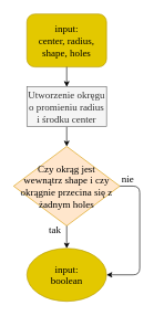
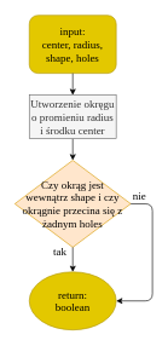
- <mxCell id="10" value="input:&lt;br&gt;boolean" style="ellipse;whiteSpace=wrap;html=1;fillColor=#e3c800;fontColor=#000000;strokeColor=#B09500;fontFamily=Garamond;fontSize=15;" vertex="1" parent="1"><mxGeometry x="40" y="374" width="120" height="80" as="geometry" /></mxCell>
+ <mxCell id="10" value="return:&lt;br&gt;boolean" style="ellipse;whiteSpace=wrap;html=1;fillColor=#e3c800;fontColor=#000000;strokeColor=#B09500;fontFamily=Garamond;fontSize=15;" vertex="1" parent="1"><mxGeometry x="40" y="374" width="120" height="80" as="geometry" /></mxCell>
